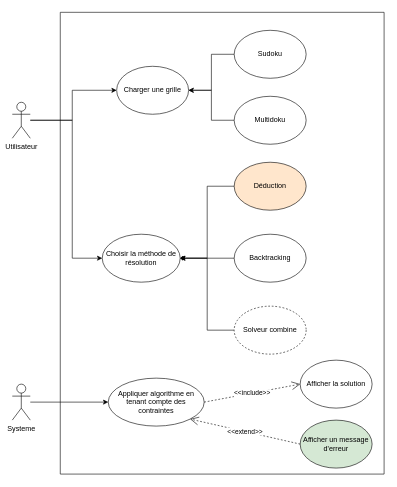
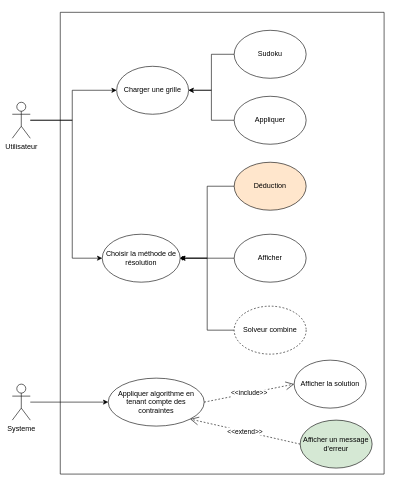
- <mxCell id="7" value="Multidoku" style="ellipse;whiteSpace=wrap;html=1;" vertex="1" parent="2"><mxGeometry x="290" y="140" width="120" height="80" as="geometry" /></mxCell>
+ <mxCell id="7" value="Appliquer" style="ellipse;whiteSpace=wrap;html=1;" vertex="1" parent="2"><mxGeometry x="290" y="140" width="120" height="80" as="geometry" /></mxCell>
- <mxCell id="12" value="Backtracking" style="ellipse;whiteSpace=wrap;html=1;" vertex="1" parent="2"><mxGeometry x="290" y="370" width="120" height="80" as="geometry" /></mxCell>
+ <mxCell id="12" value="Afficher" style="ellipse;whiteSpace=wrap;html=1;" vertex="1" parent="2"><mxGeometry x="290" y="370" width="120" height="80" as="geometry" /></mxCell>
- <mxCell id="14" value="Afficher la solution" style="ellipse;whiteSpace=wrap;html=1;" vertex="1" parent="2"><mxGeometry x="400" y="580" width="120" height="80" as="geometry" /></mxCell>
+ <mxCell id="14" value="Afficher la solution" style="ellipse;whiteSpace=wrap;html=1;" vertex="1" parent="2"><mxGeometry x="390" y="580" width="120" height="80" as="geometry" /></mxCell>
